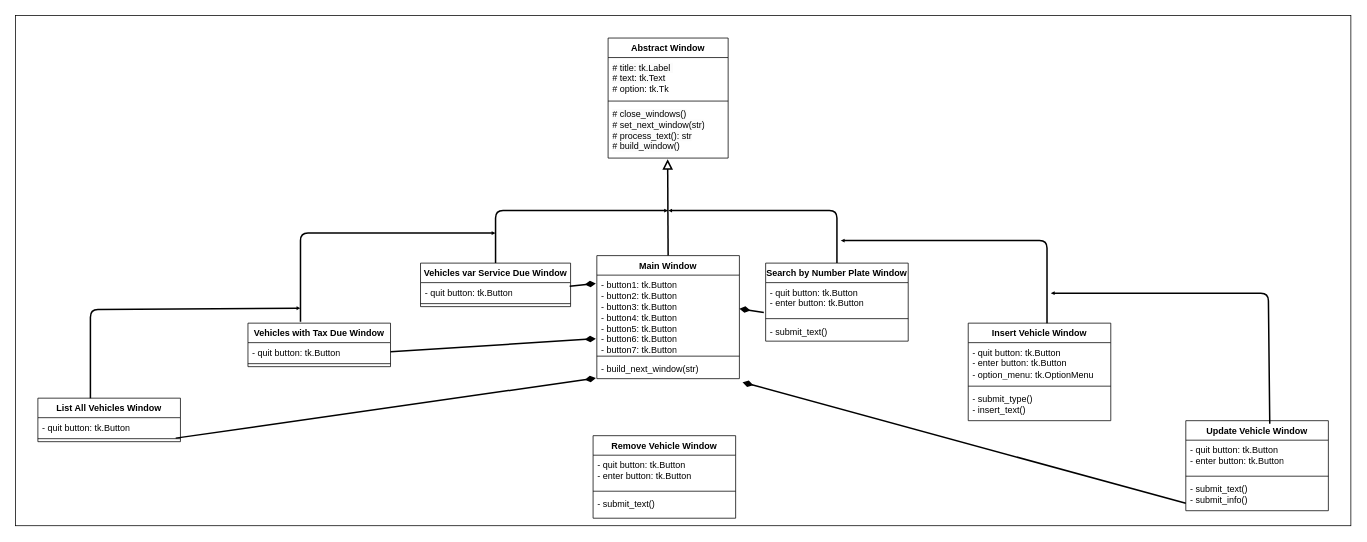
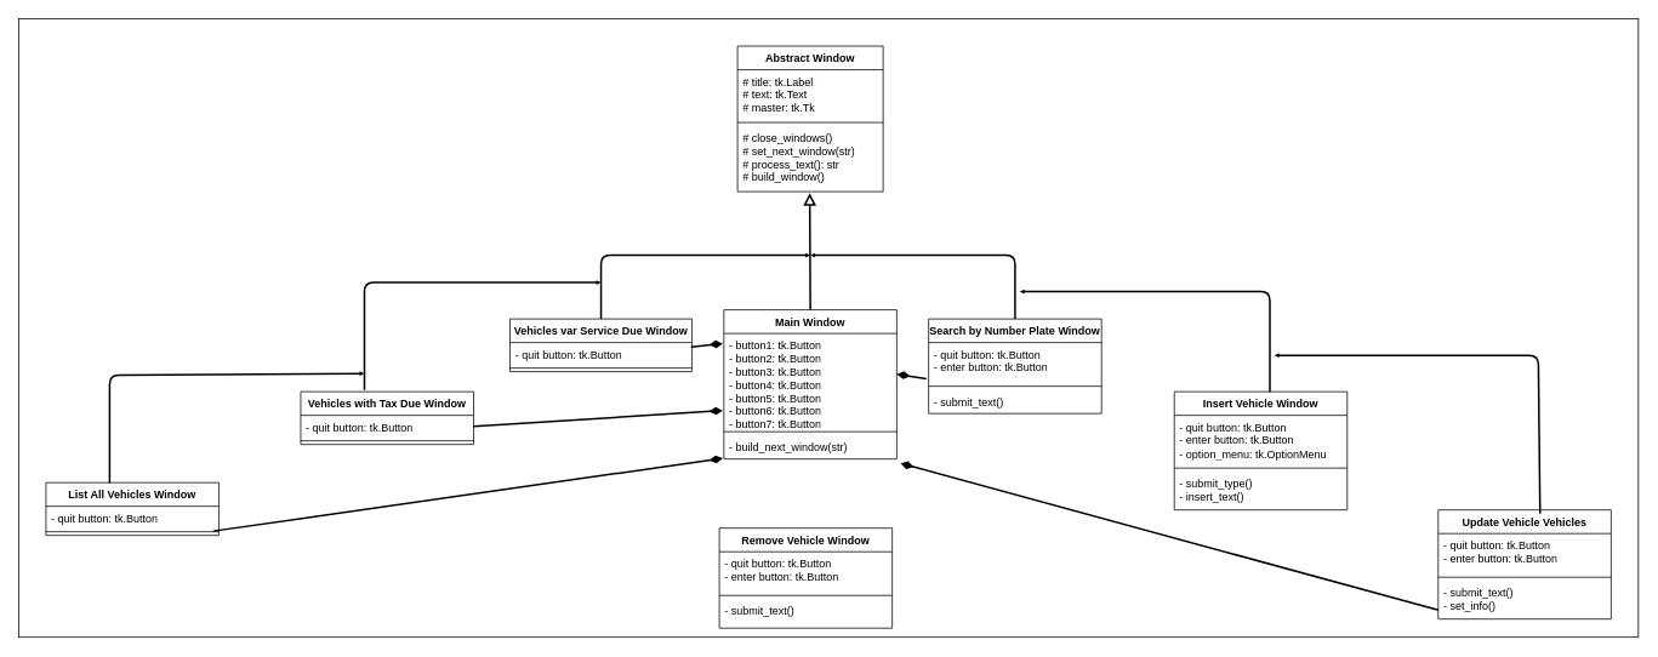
- <mxCell id="4" value="&lt;span style=&quot;color: rgb(0, 0, 0); font-family: Helvetica; font-size: 12px; font-style: normal; font-variant-ligatures: normal; font-variant-caps: normal; font-weight: 400; letter-spacing: normal; orphans: 2; text-align: left; text-indent: 0px; text-transform: none; widows: 2; word-spacing: 0px; -webkit-text-stroke-width: 0px; white-space: normal; background-color: rgb(251, 251, 251); text-decoration-thickness: initial; text-decoration-style: initial; text-decoration-color: initial; float: none; display: inline !important;&quot;&gt;# title: tk.Label&amp;nbsp;&lt;br&gt;&lt;span style=&quot;color: rgb(0, 0, 0);&quot;&gt;# text: tk.Text&lt;/span&gt;&lt;br&gt;&lt;/span&gt;&lt;div&gt;# option: tk.Tk&lt;/div&gt;" style="text;strokeColor=none;fillColor=none;align=left;verticalAlign=top;spacingLeft=4;spacingRight=4;overflow=hidden;rotatable=0;points=[[0,0.5],[1,0.5]];portConstraint=eastwest;whiteSpace=wrap;html=1;" parent="3" vertex="1"><mxGeometry y="26" width="160" height="54" as="geometry" /></mxCell>
+ <mxCell id="4" value="&lt;span style=&quot;color: rgb(0, 0, 0); font-family: Helvetica; font-size: 12px; font-style: normal; font-variant-ligatures: normal; font-variant-caps: normal; font-weight: 400; letter-spacing: normal; orphans: 2; text-align: left; text-indent: 0px; text-transform: none; widows: 2; word-spacing: 0px; -webkit-text-stroke-width: 0px; white-space: normal; background-color: rgb(251, 251, 251); text-decoration-thickness: initial; text-decoration-style: initial; text-decoration-color: initial; float: none; display: inline !important;&quot;&gt;# title: tk.Label&amp;nbsp;&lt;br&gt;&lt;span style=&quot;color: rgb(0, 0, 0);&quot;&gt;# text: tk.Text&lt;/span&gt;&lt;br&gt;&lt;/span&gt;&lt;div&gt;# master: tk.Tk&lt;/div&gt;" style="text;strokeColor=none;fillColor=none;align=left;verticalAlign=top;spacingLeft=4;spacingRight=4;overflow=hidden;rotatable=0;points=[[0,0.5],[1,0.5]];portConstraint=eastwest;whiteSpace=wrap;html=1;" parent="3" vertex="1"><mxGeometry y="26" width="160" height="54" as="geometry" /></mxCell>
- <mxCell id="31" value="Update Vehicle Window" style="swimlane;fontStyle=1;align=center;verticalAlign=top;childLayout=stackLayout;horizontal=1;startSize=26;horizontalStack=0;resizeParent=1;resizeParentMax=0;resizeLast=0;collapsible=1;marginBottom=0;whiteSpace=wrap;html=1;" parent="1" vertex="1"><mxGeometry x="1580" y="560" width="190" height="120" as="geometry" /></mxCell>
+ <mxCell id="31" value="Update Vehicle Vehicles" style="swimlane;fontStyle=1;align=center;verticalAlign=top;childLayout=stackLayout;horizontal=1;startSize=26;horizontalStack=0;resizeParent=1;resizeParentMax=0;resizeLast=0;collapsible=1;marginBottom=0;whiteSpace=wrap;html=1;" parent="1" vertex="1"><mxGeometry x="1580" y="560" width="190" height="120" as="geometry" /></mxCell>
- <mxCell id="34" value="- submit_text()&lt;div&gt;- submit_info()&lt;/div&gt;" style="text;strokeColor=none;fillColor=none;align=left;verticalAlign=top;spacingLeft=4;spacingRight=4;overflow=hidden;rotatable=0;points=[[0,0.5],[1,0.5]];portConstraint=eastwest;whiteSpace=wrap;html=1;" parent="31" vertex="1"><mxGeometry y="78" width="190" height="42" as="geometry" /></mxCell>
+ <mxCell id="34" value="- submit_text()&lt;div&gt;- set_info()&lt;/div&gt;" style="text;strokeColor=none;fillColor=none;align=left;verticalAlign=top;spacingLeft=4;spacingRight=4;overflow=hidden;rotatable=0;points=[[0,0.5],[1,0.5]];portConstraint=eastwest;whiteSpace=wrap;html=1;" parent="31" vertex="1"><mxGeometry y="78" width="190" height="42" as="geometry" /></mxCell>
